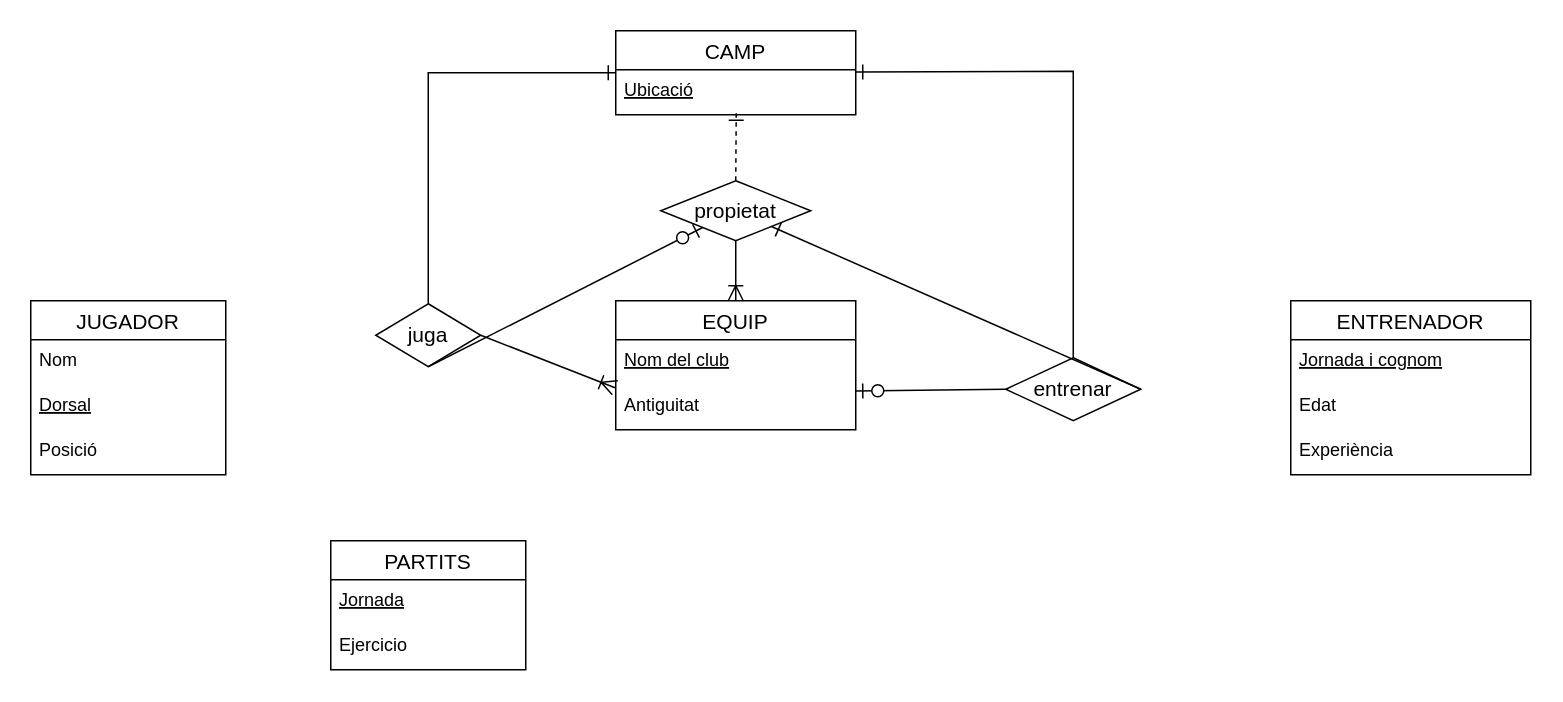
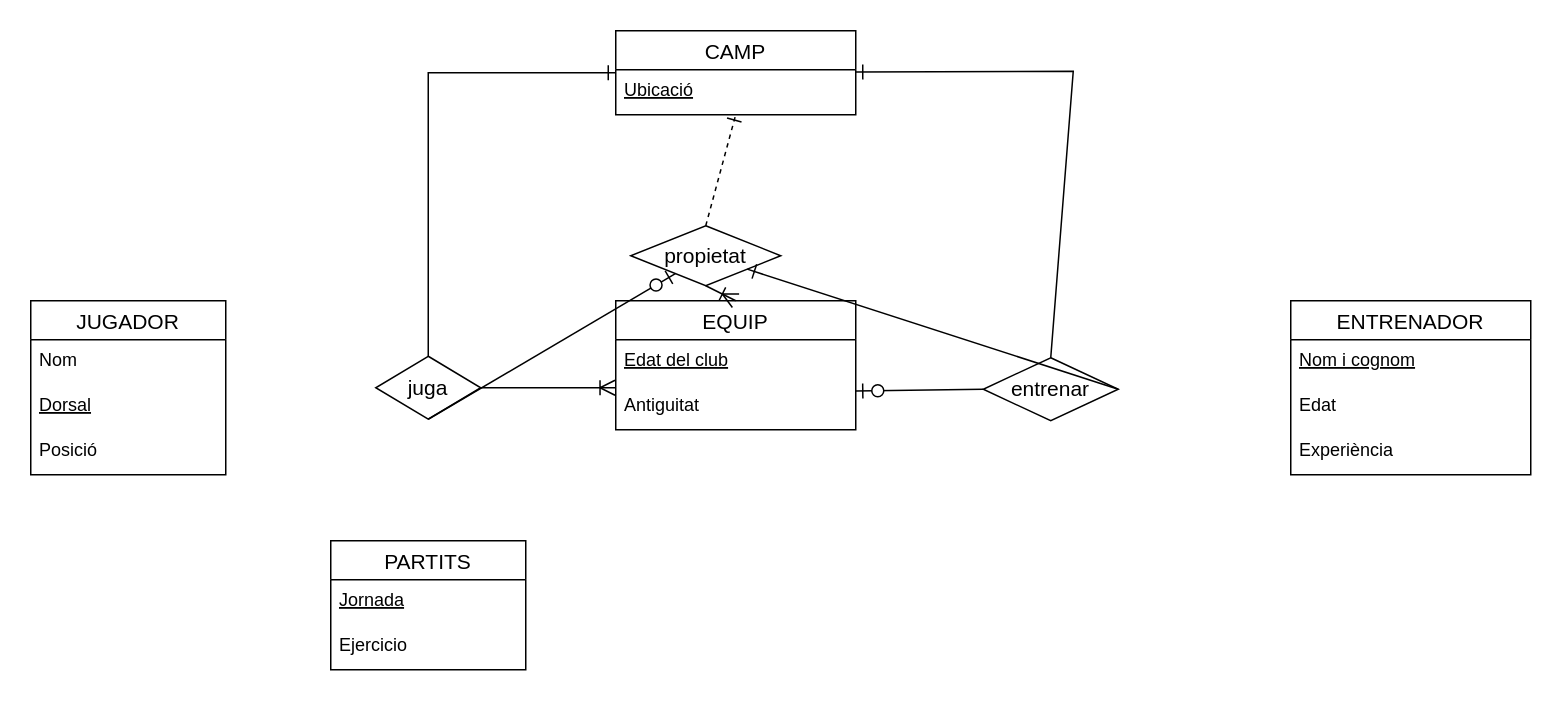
- <mxCell id="7" value="propietat" style="shape=rhombus;perimeter=rhombusPerimeter;whiteSpace=wrap;html=1;align=center;fontSize=14;" vertex="1" parent="1"><mxGeometry x="440" y="120" width="100" height="40" as="geometry" /></mxCell>
+ <mxCell id="7" value="propietat" style="shape=rhombus;perimeter=rhombusPerimeter;whiteSpace=wrap;html=1;align=center;fontSize=14;" vertex="1" parent="1"><mxGeometry x="420" y="150" width="100" height="40" as="geometry" /></mxCell>
- <mxCell id="6" value="juga" style="shape=rhombus;perimeter=rhombusPerimeter;whiteSpace=wrap;html=1;align=center;fontSize=14;" vertex="1" parent="1"><mxGeometry x="250" y="202" width="70" height="42" as="geometry" /></mxCell>
+ <mxCell id="6" value="juga" style="shape=rhombus;perimeter=rhombusPerimeter;whiteSpace=wrap;html=1;align=center;fontSize=14;" vertex="1" parent="1"><mxGeometry x="250" y="237" width="70" height="42" as="geometry" /></mxCell>
- <mxCell id="13" value="Nom del club" style="text;strokeColor=none;fillColor=none;spacingLeft=4;spacingRight=4;overflow=hidden;rotatable=0;points=[[0,0.5],[1,0.5]];portConstraint=eastwest;fontSize=12;fontStyle=4" vertex="1" parent="12"><mxGeometry y="26" width="160" height="30" as="geometry" /></mxCell>
+ <mxCell id="13" value="Edat del club" style="text;strokeColor=none;fillColor=none;spacingLeft=4;spacingRight=4;overflow=hidden;rotatable=0;points=[[0,0.5],[1,0.5]];portConstraint=eastwest;fontSize=12;fontStyle=4" vertex="1" parent="12"><mxGeometry y="26" width="160" height="30" as="geometry" /></mxCell>
- <mxCell id="16" value="Jornada i cognom" style="text;strokeColor=none;fillColor=none;spacingLeft=4;spacingRight=4;overflow=hidden;rotatable=0;points=[[0,0.5],[1,0.5]];portConstraint=eastwest;fontSize=12;fontStyle=4" vertex="1" parent="15"><mxGeometry y="26" width="160" height="30" as="geometry" /></mxCell>
+ <mxCell id="16" value="Nom i cognom" style="text;strokeColor=none;fillColor=none;spacingLeft=4;spacingRight=4;overflow=hidden;rotatable=0;points=[[0,0.5],[1,0.5]];portConstraint=eastwest;fontSize=12;fontStyle=4" vertex="1" parent="15"><mxGeometry y="26" width="160" height="30" as="geometry" /></mxCell>
- <mxCell id="8" value="entrenar" style="shape=rhombus;perimeter=rhombusPerimeter;whiteSpace=wrap;html=1;align=center;fontSize=14;" vertex="1" parent="1"><mxGeometry x="670" y="238" width="90" height="42" as="geometry" /></mxCell>
+ <mxCell id="8" value="entrenar" style="shape=rhombus;perimeter=rhombusPerimeter;whiteSpace=wrap;html=1;align=center;fontSize=14;" vertex="1" parent="1"><mxGeometry x="655" y="238" width="90" height="42" as="geometry" /></mxCell>
